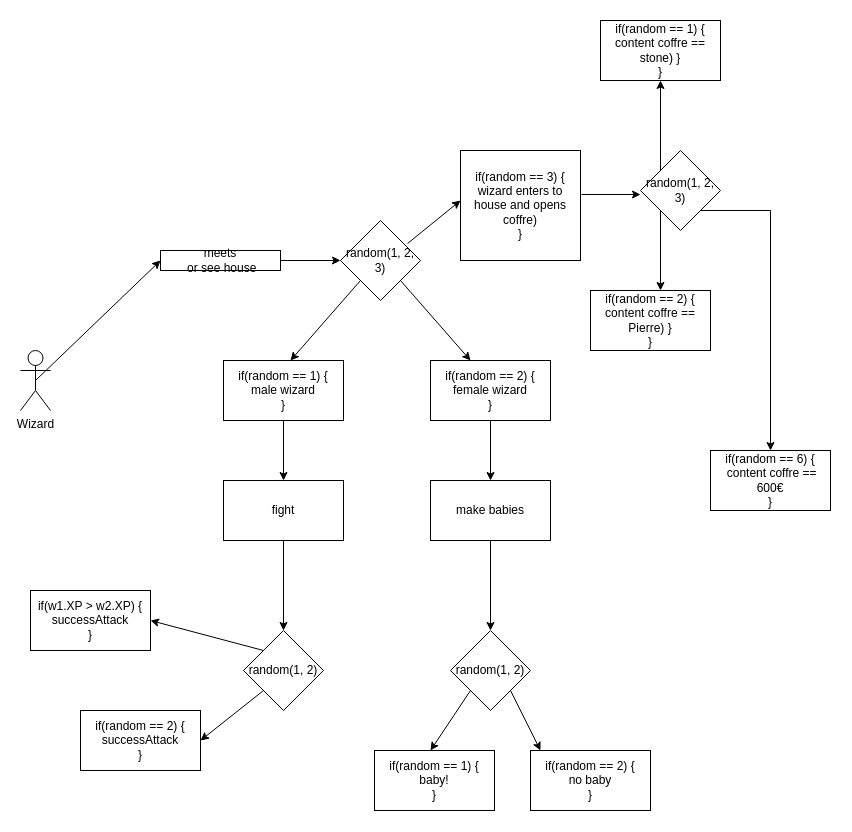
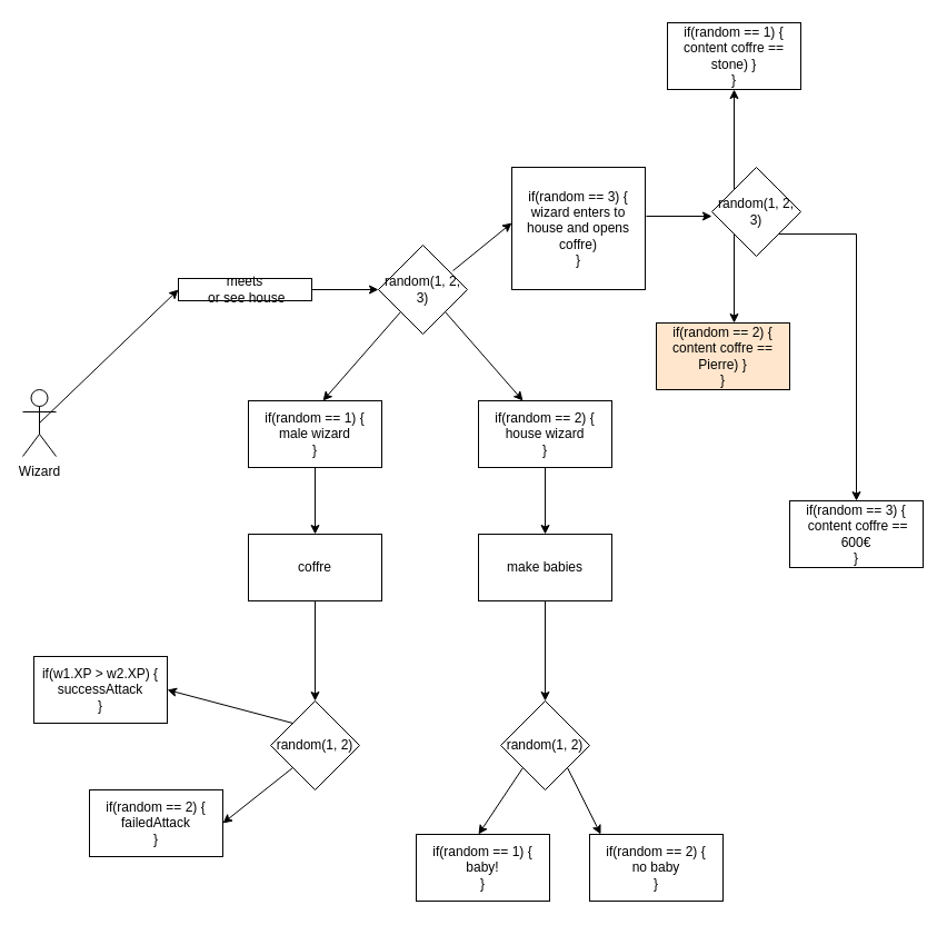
- <mxCell id="35" value="&lt;div&gt;if(random == 2) {&lt;/div&gt;&lt;div&gt;content coffre == Pierre) }&lt;br&gt;&lt;/div&gt;&lt;div&gt;}&lt;br&gt;&lt;/div&gt;" style="rounded=0;whiteSpace=wrap;html=1;" vertex="1" parent="1"><mxGeometry x="590" y="290" width="120" height="60" as="geometry" /></mxCell>
+ <mxCell id="35" value="&lt;div&gt;if(random == 2) {&lt;/div&gt;&lt;div&gt;content coffre == Pierre) }&lt;br&gt;&lt;/div&gt;&lt;div&gt;}&lt;br&gt;&lt;/div&gt;" style="rounded=0;whiteSpace=wrap;html=1;fillColor=#ffe6cc;" vertex="1" parent="1"><mxGeometry x="590" y="290" width="120" height="60" as="geometry" /></mxCell>
- <mxCell id="10" value="&lt;div&gt;if(random == 2) {&lt;/div&gt;&lt;div&gt;female wizard&lt;/div&gt;&lt;div&gt;}&lt;br&gt;&lt;/div&gt;" style="rounded=0;whiteSpace=wrap;html=1;" parent="1" vertex="1"><mxGeometry x="430" y="360" width="120" height="60" as="geometry" /></mxCell>
+ <mxCell id="10" value="&lt;div&gt;if(random == 2) {&lt;/div&gt;&lt;div&gt;house wizard&lt;/div&gt;&lt;div&gt;}&lt;br&gt;&lt;/div&gt;" style="rounded=0;whiteSpace=wrap;html=1;" parent="1" vertex="1"><mxGeometry x="430" y="360" width="120" height="60" as="geometry" /></mxCell>
- <mxCell id="36" value="&lt;div&gt;if(random == 6) {&lt;/div&gt;&lt;div&gt;&amp;nbsp;content coffre == 600€&lt;br&gt;&lt;/div&gt;&lt;div&gt;}&lt;br&gt;&lt;/div&gt;" style="rounded=0;whiteSpace=wrap;html=1;" vertex="1" parent="1"><mxGeometry x="710" y="450" width="120" height="60" as="geometry" /></mxCell>
+ <mxCell id="36" value="&lt;div&gt;if(random == 3) {&lt;/div&gt;&lt;div&gt;&amp;nbsp;content coffre == 600€&lt;br&gt;&lt;/div&gt;&lt;div&gt;}&lt;br&gt;&lt;/div&gt;" style="rounded=0;whiteSpace=wrap;html=1;" vertex="1" parent="1"><mxGeometry x="710" y="450" width="120" height="60" as="geometry" /></mxCell>
- <mxCell id="13" value="fight" style="rounded=0;whiteSpace=wrap;html=1;" parent="1" vertex="1"><mxGeometry x="223" y="480" width="120" height="60" as="geometry" /></mxCell>
+ <mxCell id="13" value="coffre" style="rounded=0;whiteSpace=wrap;html=1;" parent="1" vertex="1"><mxGeometry x="223" y="480" width="120" height="60" as="geometry" /></mxCell>
- <mxCell id="24" value="&lt;div&gt;if(random == 2) {&lt;/div&gt;&lt;div&gt;successAttack&lt;/div&gt;&lt;div&gt;}&lt;br&gt;&lt;/div&gt;" style="rounded=0;whiteSpace=wrap;html=1;" parent="1" vertex="1"><mxGeometry x="80" y="710" width="120" height="60" as="geometry" /></mxCell>
+ <mxCell id="24" value="&lt;div&gt;if(random == 2) {&lt;/div&gt;&lt;div&gt;failedAttack&lt;/div&gt;&lt;div&gt;}&lt;br&gt;&lt;/div&gt;" style="rounded=0;whiteSpace=wrap;html=1;" parent="1" vertex="1"><mxGeometry x="80" y="710" width="120" height="60" as="geometry" /></mxCell>
